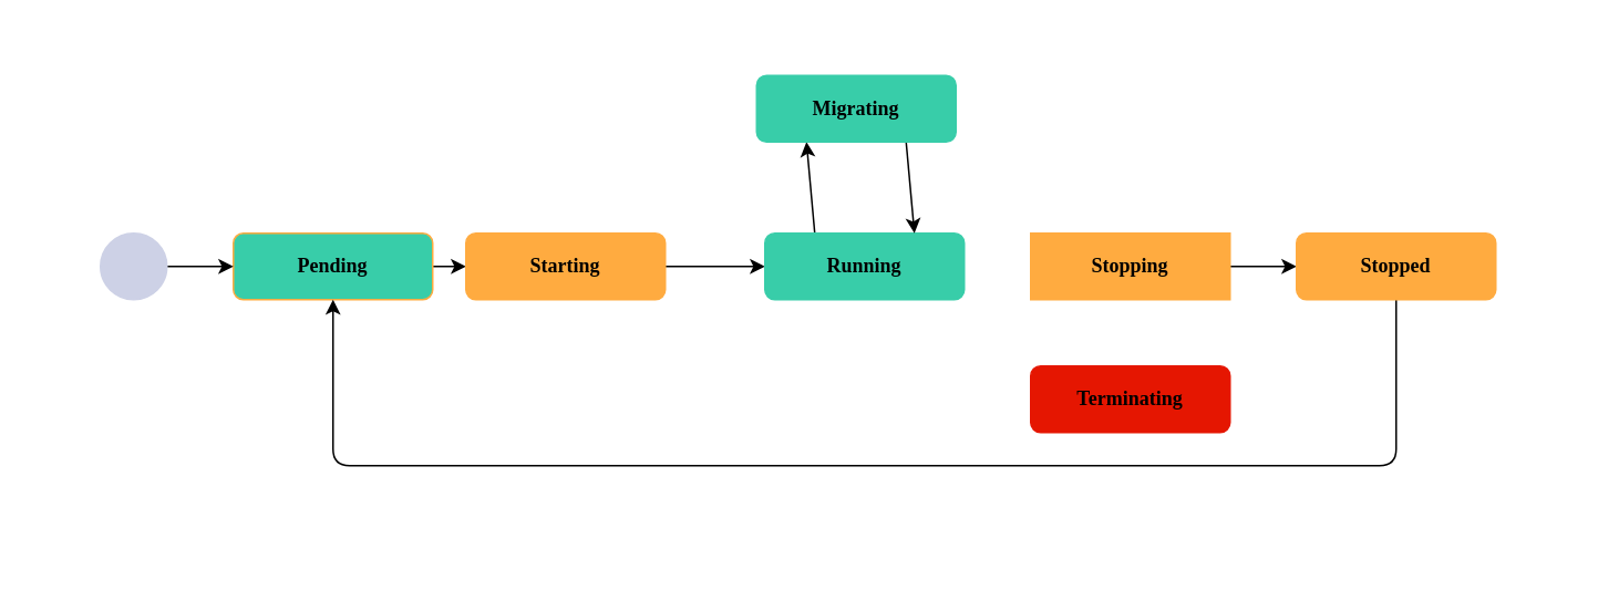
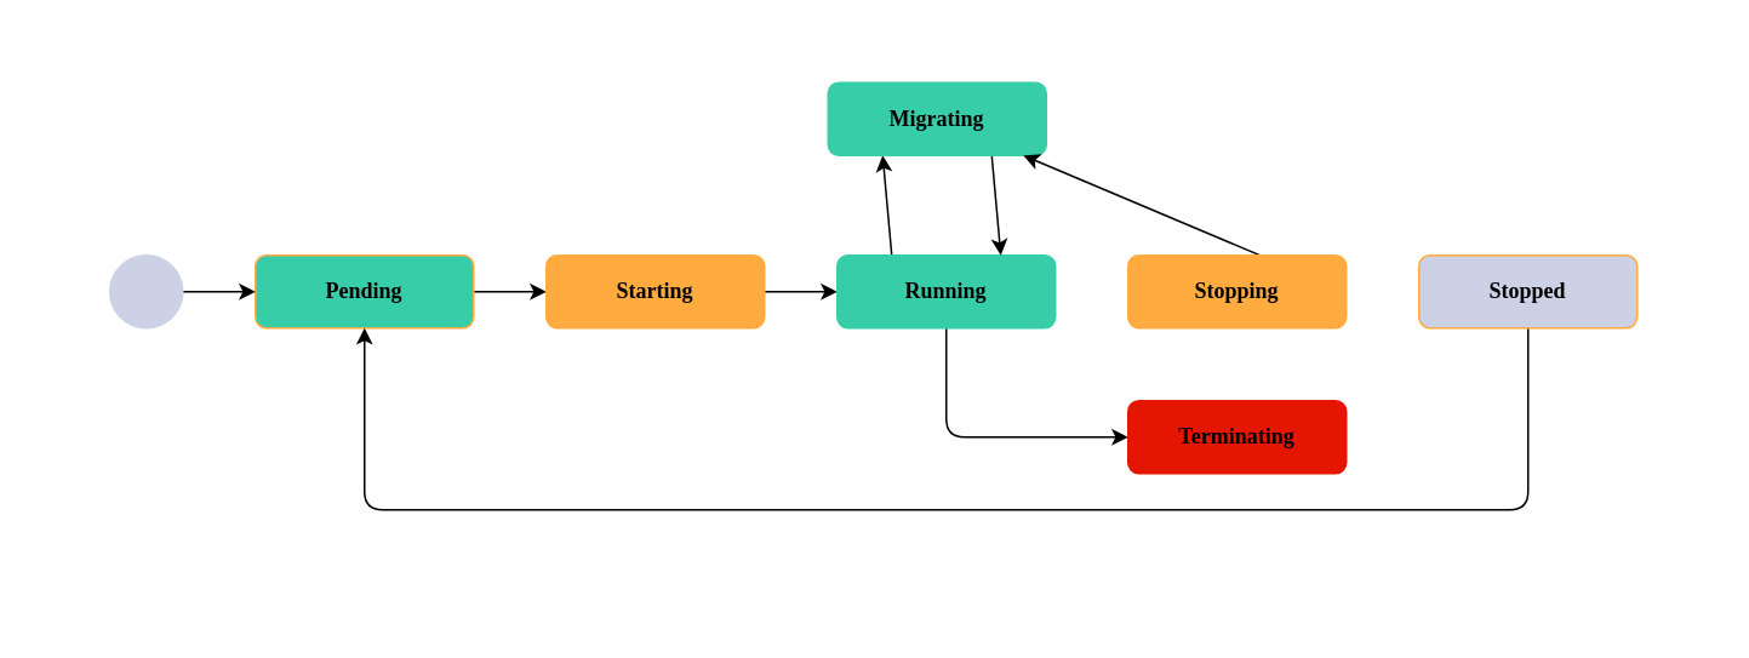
- <mxCell id="8" value="Starting" style="rounded=1;whiteSpace=wrap;html=1;fillColor=#ffab40;strokeColor=#ffab40;fontFamily=JetBrains Mono;fontSource=https%3A%2F%2Ffonts.googleapis.com%2Fcss%3Ffamily%3DJetBrains%2BMono;fontStyle=1;fontColor=default;labelBackgroundColor=none;" vertex="1" parent="1"><mxGeometry x="280" y="140" width="120" height="40" as="geometry" /></mxCell>
+ <mxCell id="8" value="Starting" style="rounded=1;whiteSpace=wrap;html=1;fillColor=#ffab40;strokeColor=#ffab40;fontFamily=JetBrains Mono;fontSource=https%3A%2F%2Ffonts.googleapis.com%2Fcss%3Ffamily%3DJetBrains%2BMono;fontStyle=1;fontColor=default;labelBackgroundColor=none;" vertex="1" parent="1"><mxGeometry x="300" y="140" width="120" height="40" as="geometry" /></mxCell>
- <mxCell id="15" value="Stopping" style="whiteSpace=wrap;html=1;fillColor=#ffab40;strokeColor=#ffab40;fontFamily=JetBrains Mono;fontSource=https%3A%2F%2Ffonts.googleapis.com%2Fcss%3Ffamily%3DJetBrains%2BMono;fontStyle=1;fontColor=default;labelBackgroundColor=none;rounded=0;" vertex="1" parent="1"><mxGeometry x="620" y="140" width="120" height="40" as="geometry" /></mxCell>
+ <mxCell id="15" value="Stopping" style="rounded=1;whiteSpace=wrap;html=1;fillColor=#ffab40;strokeColor=#ffab40;fontFamily=JetBrains Mono;fontSource=https%3A%2F%2Ffonts.googleapis.com%2Fcss%3Ffamily%3DJetBrains%2BMono;fontStyle=1;fontColor=default;labelBackgroundColor=none;" vertex="1" parent="1"><mxGeometry x="620" y="140" width="120" height="40" as="geometry" /></mxCell>
- <mxCell id="14" style="edgeStyle=none;html=1;exitX=1;exitY=0.5;exitDx=0;exitDy=0;entryX=0;entryY=0.5;entryDx=0;entryDy=0;fontFamily=JetBrains Mono;fontSource=https%3A%2F%2Ffonts.googleapis.com%2Fcss%3Ffamily%3DJetBrains%2BMono;labelBackgroundColor=none;fontColor=default;" edge="1" parent="1" source="15" target="17"><mxGeometry relative="1" as="geometry" /></mxCell>
+ <mxCell id="14" style="edgeStyle=none;html=1;exitX=1;exitY=0.5;exitDx=0;exitDy=0;fontFamily=JetBrains Mono;fontSource=https%3A%2F%2Ffonts.googleapis.com%2Fcss%3Ffamily%3DJetBrains%2BMono;labelBackgroundColor=none;fontColor=default;" edge="1" parent="1" source="15" target="13"><mxGeometry relative="1" as="geometry" /></mxCell>
- <mxCell id="17" value="Stopped" style="rounded=1;whiteSpace=wrap;html=1;fillColor=#ffab40;strokeColor=#ffab40;fontFamily=JetBrains Mono;fontSource=https%3A%2F%2Ffonts.googleapis.com%2Fcss%3Ffamily%3DJetBrains%2BMono;fontStyle=1;fontColor=default;labelBackgroundColor=none;" vertex="1" parent="1"><mxGeometry x="780" y="140" width="120" height="40" as="geometry" /></mxCell>
+ <mxCell id="17" value="Stopped" style="rounded=1;whiteSpace=wrap;html=1;fillColor=#cdd1e6;strokeColor=#ffab40;fontFamily=JetBrains Mono;fontSource=https%3A%2F%2Ffonts.googleapis.com%2Fcss%3Ffamily%3DJetBrains%2BMono;fontStyle=1;fontColor=default;labelBackgroundColor=none;" vertex="1" parent="1"><mxGeometry x="780" y="140" width="120" height="40" as="geometry" /></mxCell>
+ <mxCell id="9" style="edgeStyle=orthogonalEdgeStyle;html=1;exitX=0.5;exitY=1;exitDx=0;exitDy=0;entryX=0;entryY=0.5;entryDx=0;entryDy=0;fontFamily=JetBrains Mono;fontSource=https%3A%2F%2Ffonts.googleapis.com%2Fcss%3Ffamily%3DJetBrains%2BMono;labelBackgroundColor=none;fontColor=default;" edge="1" parent="1" source="11" target="18"><mxGeometry relative="1" as="geometry" /></mxCell>
